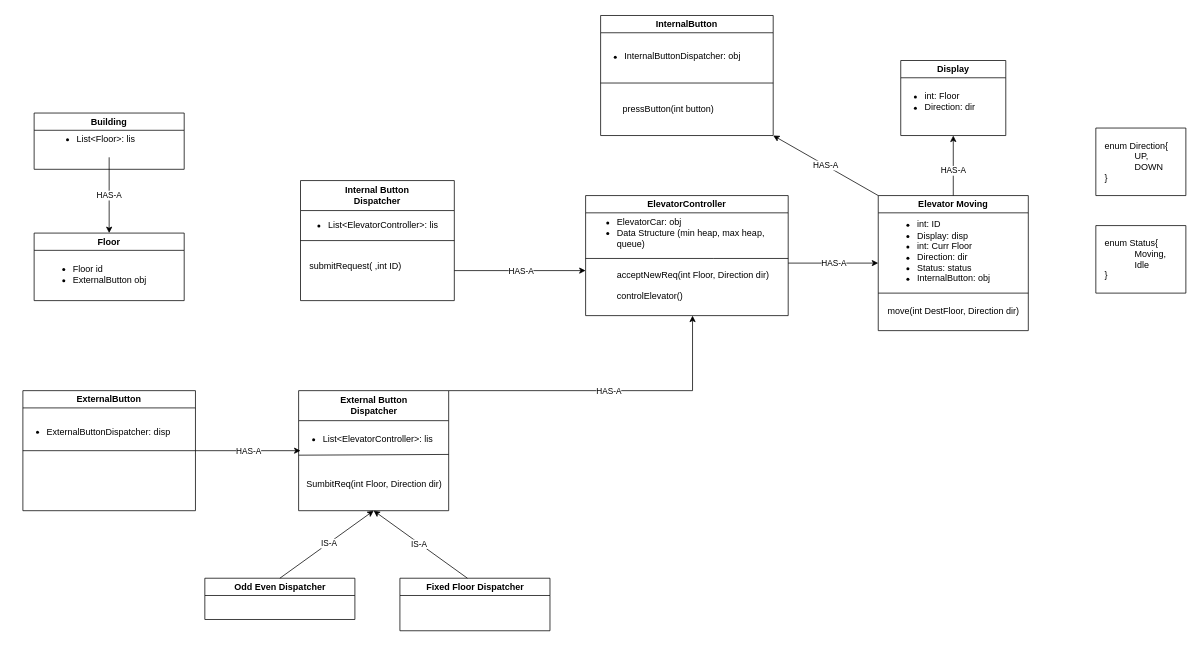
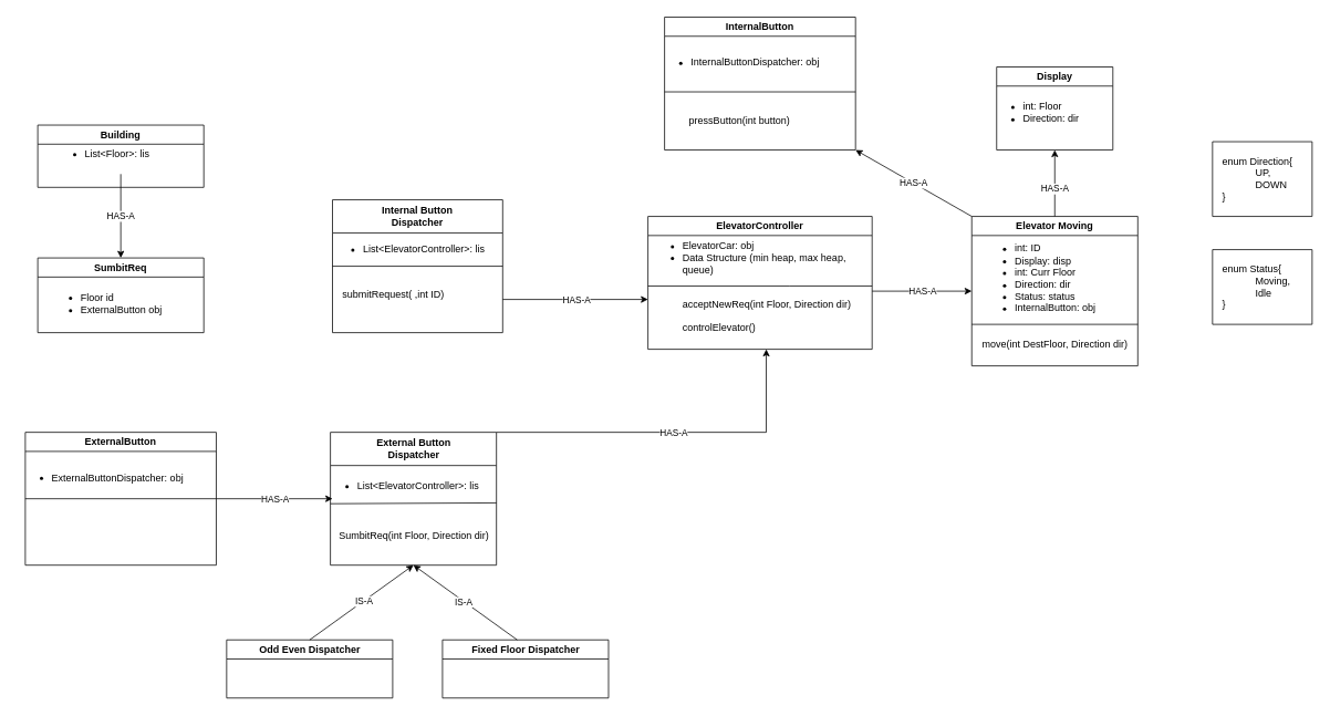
- <mxCell id="49" value="Floor" style="swimlane;whiteSpace=wrap;html=1;" vertex="1" parent="1"><mxGeometry x="45" y="310" width="200" height="90" as="geometry" /></mxCell>
+ <mxCell id="49" value="SumbitReq" style="swimlane;whiteSpace=wrap;html=1;" vertex="1" parent="1"><mxGeometry x="45" y="310" width="200" height="90" as="geometry" /></mxCell>
- <mxCell id="45" value="&lt;ul&gt;&lt;li&gt;ExternalButtonDispatcher: disp&lt;/li&gt;&lt;/ul&gt;" style="text;html=1;align=left;verticalAlign=middle;resizable=0;points=[];autosize=1;strokeColor=none;fillColor=none;" vertex="1" parent="44"><mxGeometry x="-10" y="30" width="220" height="50" as="geometry" /></mxCell>
+ <mxCell id="45" value="&lt;ul&gt;&lt;li&gt;ExternalButtonDispatcher: obj&lt;/li&gt;&lt;/ul&gt;" style="text;html=1;align=left;verticalAlign=middle;resizable=0;points=[];autosize=1;strokeColor=none;fillColor=none;" vertex="1" parent="44"><mxGeometry x="-10" y="30" width="220" height="50" as="geometry" /></mxCell>
- <mxCell id="36" value="Odd Even Dispatcher" style="swimlane;whiteSpace=wrap;html=1;" parent="1" vertex="1"><mxGeometry x="272.5" y="770" width="200" height="55" as="geometry" /></mxCell>
+ <mxCell id="36" value="Odd Even Dispatcher" style="swimlane;whiteSpace=wrap;html=1;" parent="1" vertex="1"><mxGeometry x="272.5" y="770" width="200" height="70" as="geometry" /></mxCell>
